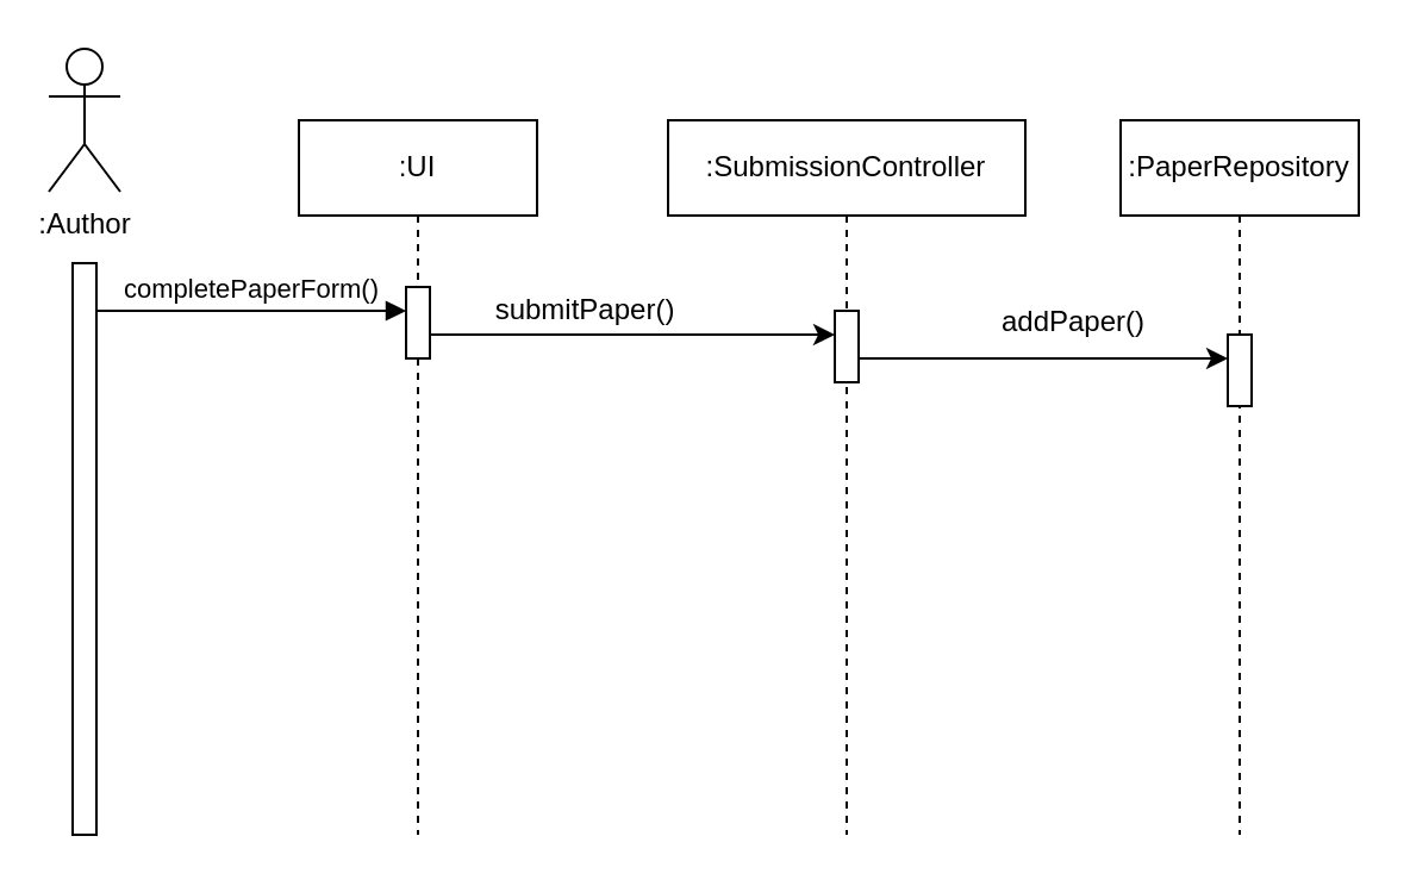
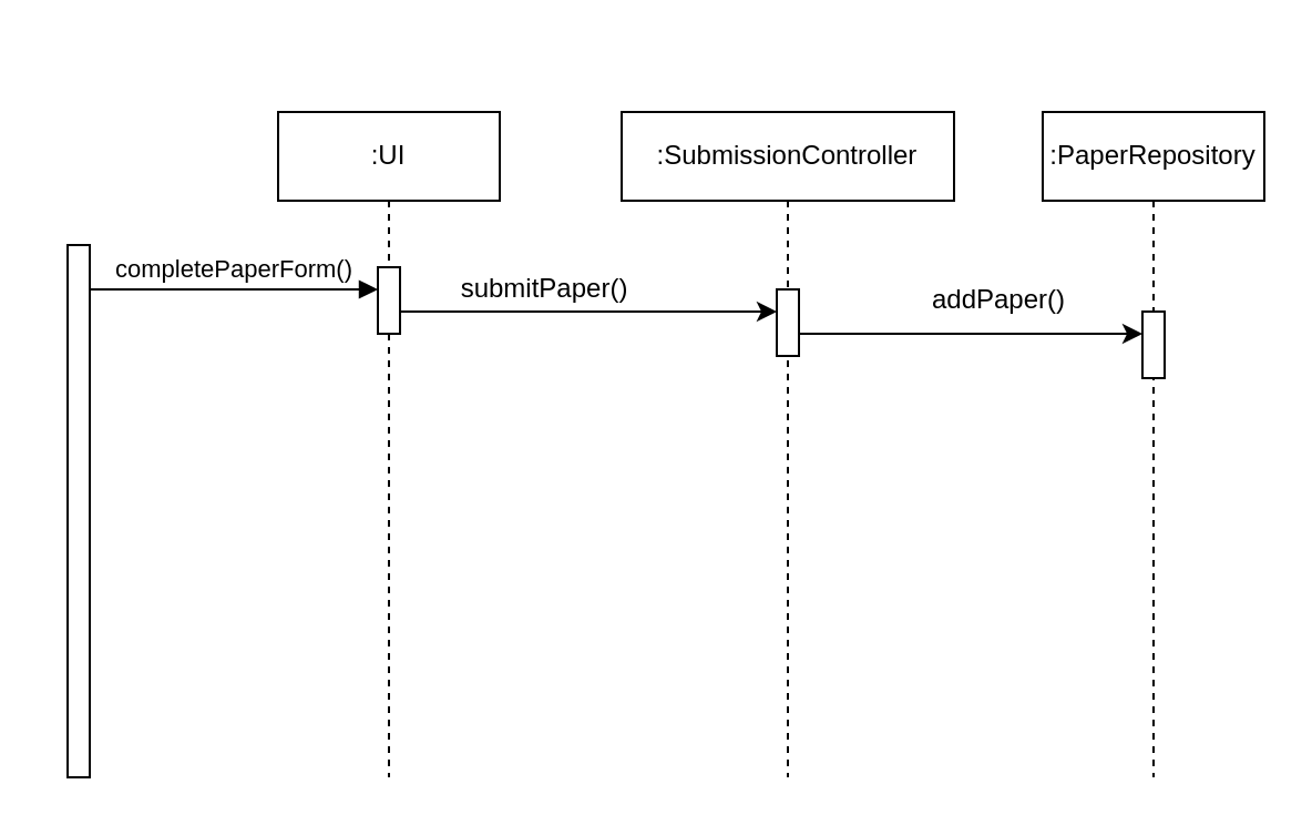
- <mxCell id="5" value=":Author" style="shape=umlActor;verticalLabelPosition=bottom;labelBackgroundColor=#ffffff;verticalAlign=top;html=1;" vertex="1" parent="1"><mxGeometry x="20" y="20" width="30" height="60" as="geometry" /></mxCell>
